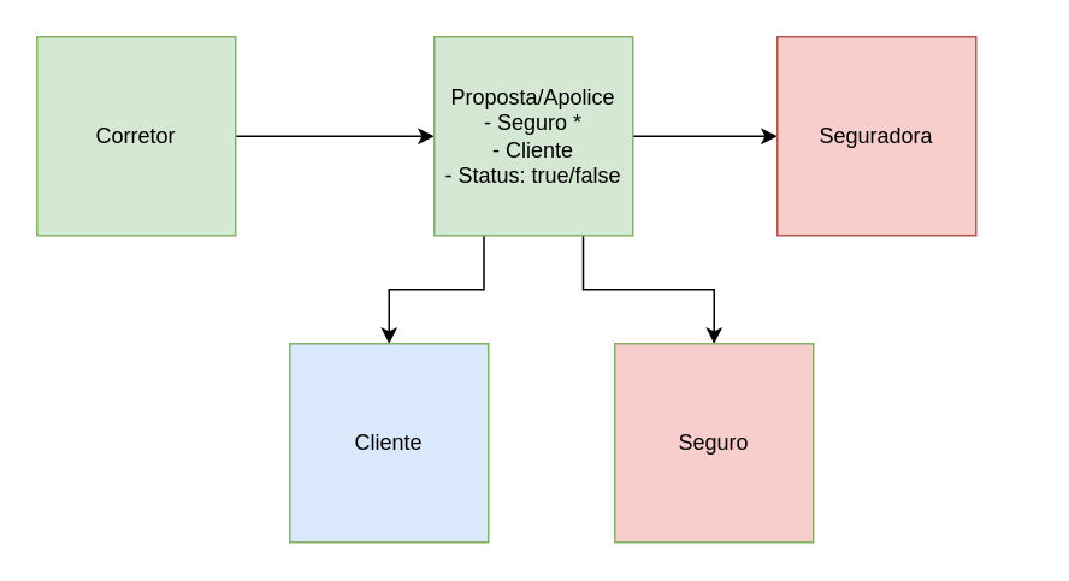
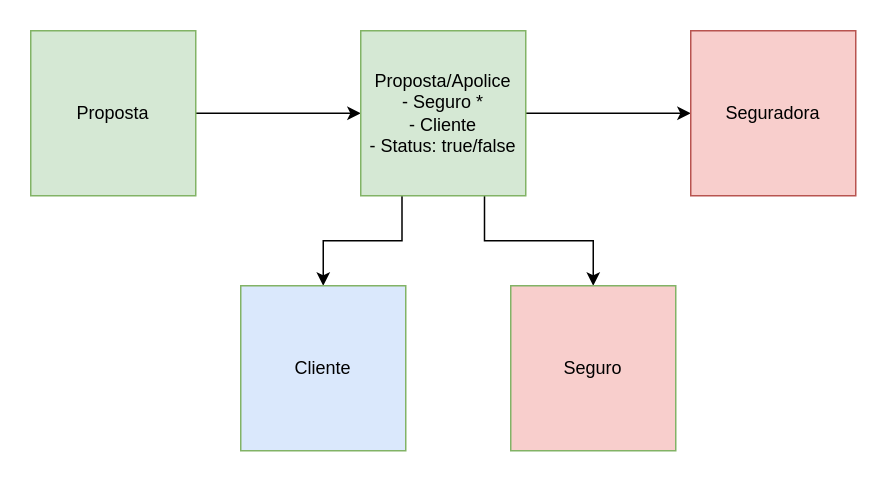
- <mxCell id="3" value="Corretor" style="whiteSpace=wrap;html=1;aspect=fixed;fillColor=#d5e8d4;strokeColor=#82b366;" vertex="1" parent="1"><mxGeometry x="20" y="20" width="110" height="110" as="geometry" /></mxCell>
+ <mxCell id="3" value="Proposta" style="whiteSpace=wrap;html=1;aspect=fixed;fillColor=#d5e8d4;strokeColor=#82b366;" vertex="1" parent="1"><mxGeometry x="20" y="20" width="110" height="110" as="geometry" /></mxCell>
- <mxCell id="8" value="Seguradora" style="whiteSpace=wrap;html=1;aspect=fixed;fillColor=#f8cecc;strokeColor=#b85450;" vertex="1" parent="1"><mxGeometry x="430" y="20" width="110" height="110" as="geometry" /></mxCell>
+ <mxCell id="8" value="Seguradora" style="whiteSpace=wrap;html=1;aspect=fixed;fillColor=#f8cecc;strokeColor=#b85450;" vertex="1" parent="1"><mxGeometry x="460" y="20" width="110" height="110" as="geometry" /></mxCell>
